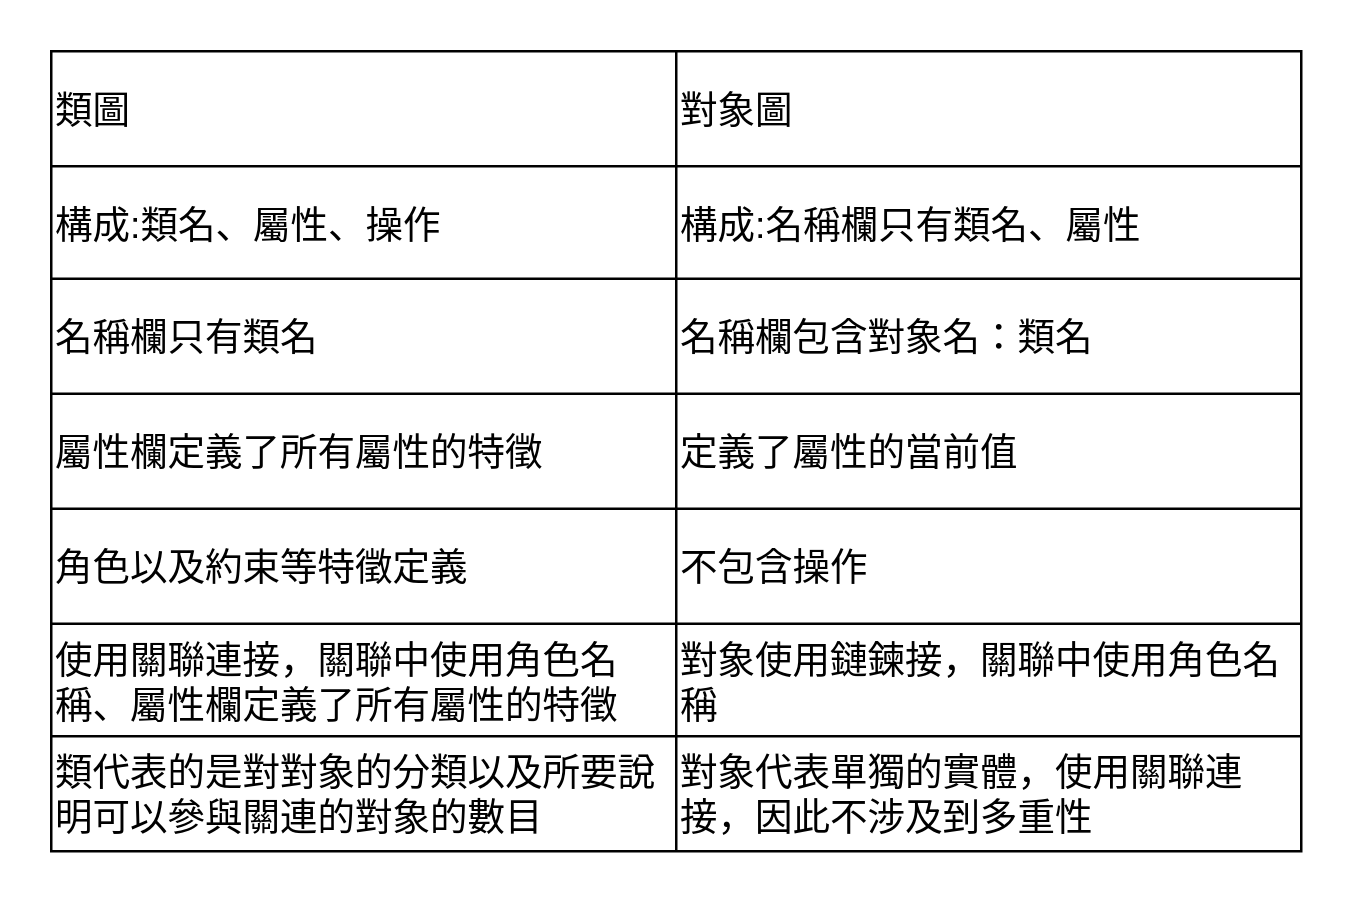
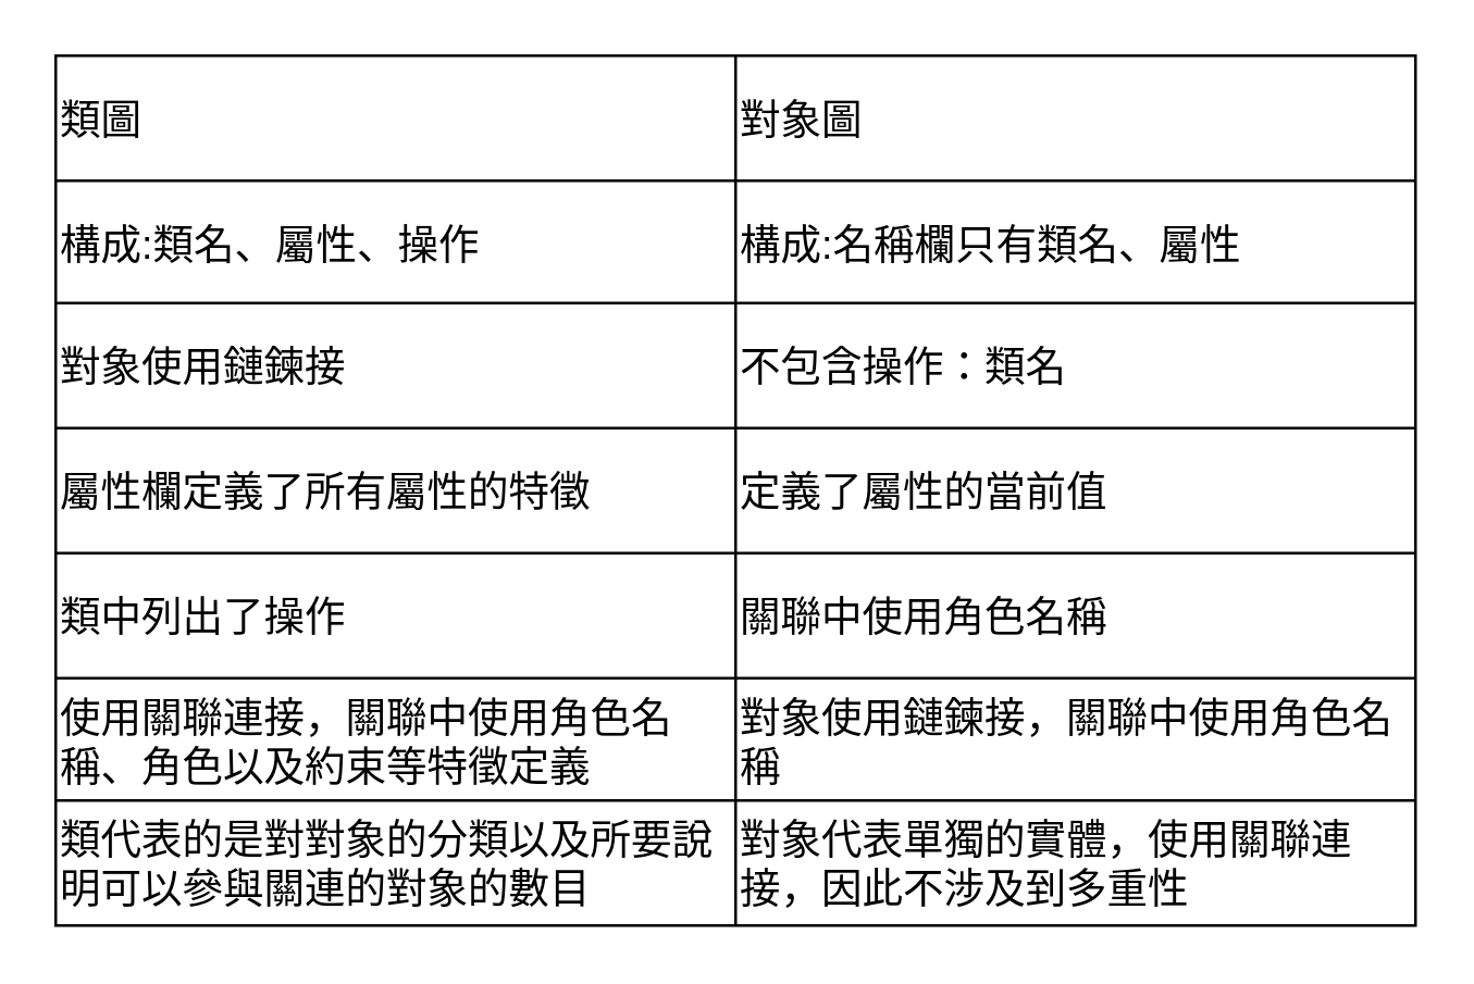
- <mxCell id="10" value="名稱欄只有類名" style="shape=partialRectangle;html=1;whiteSpace=wrap;connectable=0;strokeColor=inherit;overflow=hidden;fillColor=none;top=0;left=0;bottom=0;right=0;pointerEvents=1;align=left;fontSize=15;" vertex="1" parent="9"><mxGeometry width="250" height="46" as="geometry"><mxRectangle width="250" height="46" as="alternateBounds" /></mxGeometry></mxCell>
+ <mxCell id="10" value="對象使用鏈鍊接" style="shape=partialRectangle;html=1;whiteSpace=wrap;connectable=0;strokeColor=inherit;overflow=hidden;fillColor=none;top=0;left=0;bottom=0;right=0;pointerEvents=1;align=left;fontSize=15;" vertex="1" parent="9"><mxGeometry width="250" height="46" as="geometry"><mxRectangle width="250" height="46" as="alternateBounds" /></mxGeometry></mxCell>
- <mxCell id="11" value="名稱欄包含對象名：類名" style="shape=partialRectangle;html=1;whiteSpace=wrap;connectable=0;strokeColor=inherit;overflow=hidden;fillColor=none;top=0;left=0;bottom=0;right=0;pointerEvents=1;align=left;fontSize=15;" vertex="1" parent="9"><mxGeometry x="250" width="250" height="46" as="geometry"><mxRectangle width="250" height="46" as="alternateBounds" /></mxGeometry></mxCell>
+ <mxCell id="11" value="不包含操作：類名" style="shape=partialRectangle;html=1;whiteSpace=wrap;connectable=0;strokeColor=inherit;overflow=hidden;fillColor=none;top=0;left=0;bottom=0;right=0;pointerEvents=1;align=left;fontSize=15;" vertex="1" parent="9"><mxGeometry x="250" width="250" height="46" as="geometry"><mxRectangle width="250" height="46" as="alternateBounds" /></mxGeometry></mxCell>
- <mxCell id="16" value="角色以及約束等特徵定義" style="shape=partialRectangle;html=1;whiteSpace=wrap;connectable=0;strokeColor=inherit;overflow=hidden;fillColor=none;top=0;left=0;bottom=0;right=0;pointerEvents=1;align=left;fontSize=15;" vertex="1" parent="15"><mxGeometry width="250" height="46" as="geometry"><mxRectangle width="250" height="46" as="alternateBounds" /></mxGeometry></mxCell>
+ <mxCell id="16" value="類中列出了操作" style="shape=partialRectangle;html=1;whiteSpace=wrap;connectable=0;strokeColor=inherit;overflow=hidden;fillColor=none;top=0;left=0;bottom=0;right=0;pointerEvents=1;align=left;fontSize=15;" vertex="1" parent="15"><mxGeometry width="250" height="46" as="geometry"><mxRectangle width="250" height="46" as="alternateBounds" /></mxGeometry></mxCell>
- <mxCell id="17" value="不包含操作" style="shape=partialRectangle;html=1;whiteSpace=wrap;connectable=0;strokeColor=inherit;overflow=hidden;fillColor=none;top=0;left=0;bottom=0;right=0;pointerEvents=1;align=left;fontSize=15;" vertex="1" parent="15"><mxGeometry x="250" width="250" height="46" as="geometry"><mxRectangle width="250" height="46" as="alternateBounds" /></mxGeometry></mxCell>
+ <mxCell id="17" value="關聯中使用角色名稱" style="shape=partialRectangle;html=1;whiteSpace=wrap;connectable=0;strokeColor=inherit;overflow=hidden;fillColor=none;top=0;left=0;bottom=0;right=0;pointerEvents=1;align=left;fontSize=15;" vertex="1" parent="15"><mxGeometry x="250" width="250" height="46" as="geometry"><mxRectangle width="250" height="46" as="alternateBounds" /></mxGeometry></mxCell>
- <mxCell id="19" value="使用關聯連接，關聯中使用角色名稱、屬性欄定義了所有屬性的特徵" style="shape=partialRectangle;html=1;whiteSpace=wrap;connectable=0;strokeColor=inherit;overflow=hidden;fillColor=none;top=0;left=0;bottom=0;right=0;pointerEvents=1;align=left;fontSize=15;" vertex="1" parent="18"><mxGeometry width="250" height="45" as="geometry"><mxRectangle width="250" height="45" as="alternateBounds" /></mxGeometry></mxCell>
+ <mxCell id="19" value="使用關聯連接，關聯中使用角色名稱、角色以及約束等特徵定義" style="shape=partialRectangle;html=1;whiteSpace=wrap;connectable=0;strokeColor=inherit;overflow=hidden;fillColor=none;top=0;left=0;bottom=0;right=0;pointerEvents=1;align=left;fontSize=15;" vertex="1" parent="18"><mxGeometry width="250" height="45" as="geometry"><mxRectangle width="250" height="45" as="alternateBounds" /></mxGeometry></mxCell>
